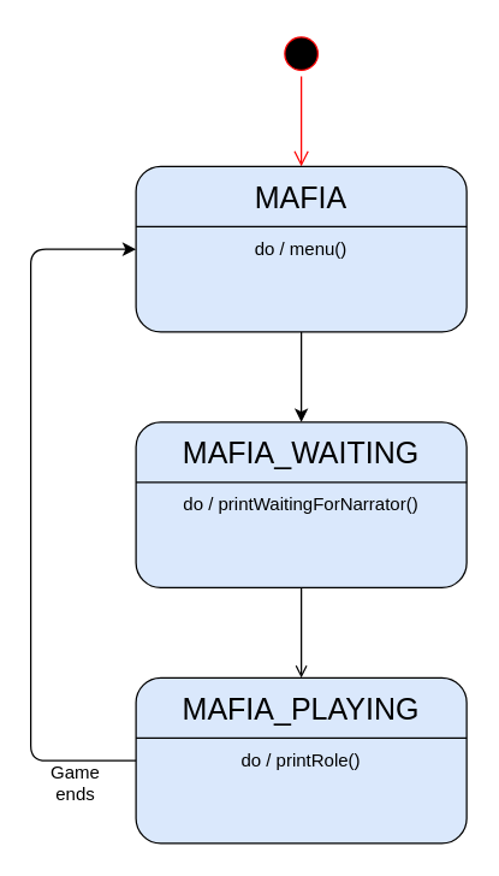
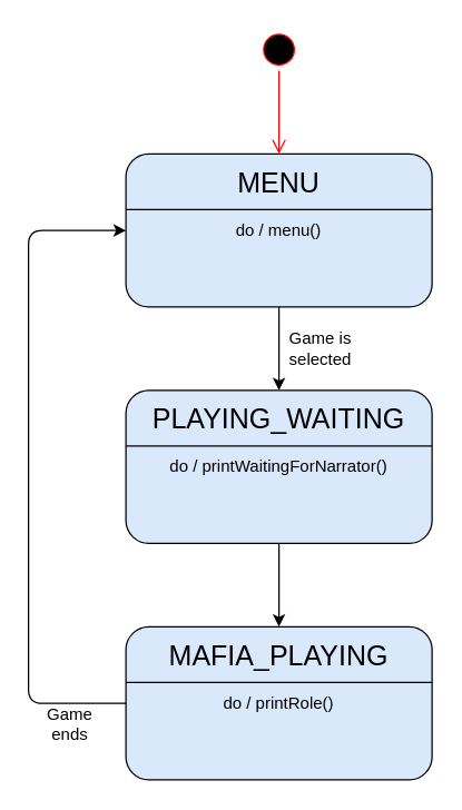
- <mxCell id="7" value="&lt;font style=&quot;font-size: 20px&quot;&gt;MAFIA&lt;/font&gt;" style="text;html=1;strokeColor=none;fillColor=none;align=center;verticalAlign=middle;whiteSpace=wrap;rounded=0;" vertex="1" parent="5"><mxGeometry width="220" height="40" as="geometry" /></mxCell>
+ <mxCell id="7" value="&lt;font style=&quot;font-size: 20px&quot;&gt;MENU&lt;/font&gt;" style="text;html=1;strokeColor=none;fillColor=none;align=center;verticalAlign=middle;whiteSpace=wrap;rounded=0;" vertex="1" parent="5"><mxGeometry width="220" height="40" as="geometry" /></mxCell>
+ <mxCell id="13" value="Game is selected" style="text;html=1;strokeColor=none;fillColor=none;align=center;verticalAlign=middle;whiteSpace=wrap;rounded=0;" vertex="1" parent="1"><mxGeometry x="210" y="240" width="40" height="20" as="geometry" /></mxCell>
- <mxCell id="11" value="&lt;font style=&quot;font-size: 20px&quot;&gt;MAFIA_WAITING&lt;/font&gt;" style="text;html=1;strokeColor=none;fillColor=none;align=center;verticalAlign=middle;whiteSpace=wrap;rounded=0;" vertex="1" parent="9"><mxGeometry width="220" height="40" as="geometry" /></mxCell>
+ <mxCell id="11" value="&lt;font style=&quot;font-size: 20px&quot;&gt;PLAYING_WAITING&lt;/font&gt;" style="text;html=1;strokeColor=none;fillColor=none;align=center;verticalAlign=middle;whiteSpace=wrap;rounded=0;" vertex="1" parent="9"><mxGeometry width="220" height="40" as="geometry" /></mxCell>
- <mxCell id="18" value="" style="endArrow=open;html=1;exitX=0.5;exitY=1;exitDx=0;exitDy=0;entryX=0.5;entryY=0;entryDx=0;entryDy=0;" edge="1" parent="1" source="10" target="16"><mxGeometry width="50" height="50" relative="1" as="geometry"><mxPoint x="140" y="390" as="sourcePoint" /><mxPoint x="190" y="340" as="targetPoint" /></mxGeometry></mxCell>
+ <mxCell id="18" value="" style="endArrow=classic;html=1;exitX=0.5;exitY=1;exitDx=0;exitDy=0;entryX=0.5;entryY=0;entryDx=0;entryDy=0;" edge="1" parent="1" source="10" target="16"><mxGeometry width="50" height="50" relative="1" as="geometry"><mxPoint x="140" y="390" as="sourcePoint" /><mxPoint x="190" y="340" as="targetPoint" /></mxGeometry></mxCell>
